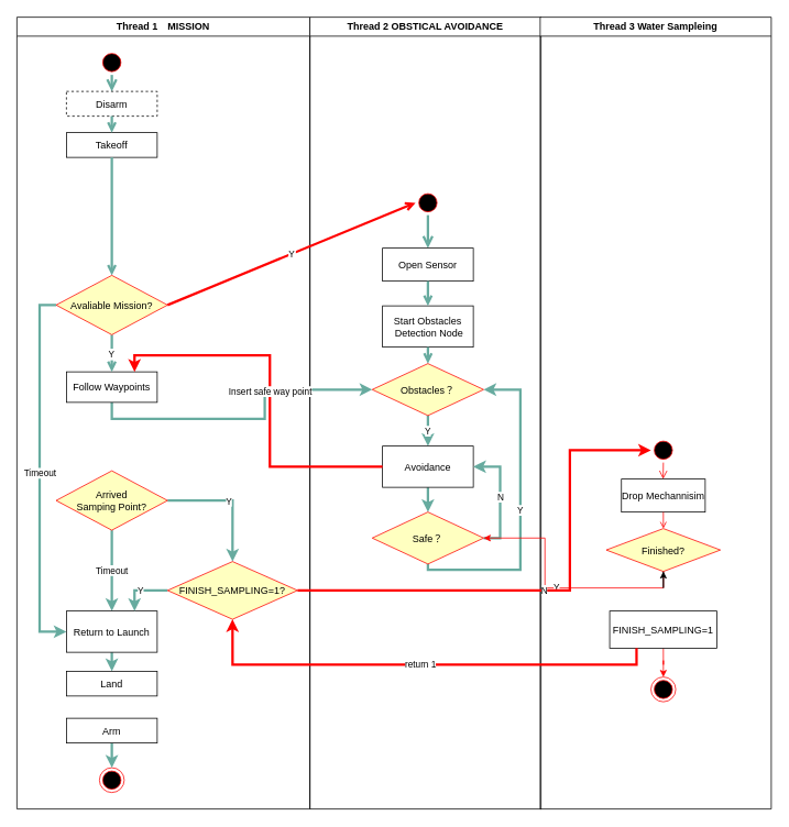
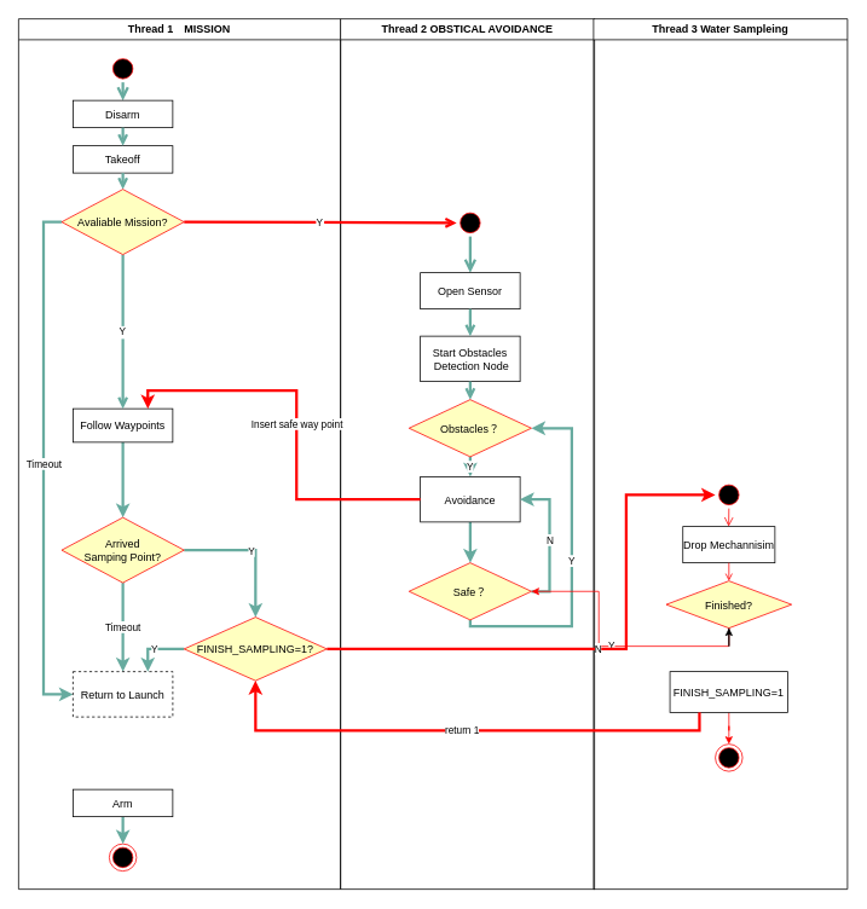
- <mxCell id="5" value="Disarm" style="dashed=1;" parent="2" vertex="1"><mxGeometry x="60" y="90" width="110" height="30" as="geometry" /></mxCell>
+ <mxCell id="5" value="Disarm" style="" parent="2" vertex="1"><mxGeometry x="60" y="90" width="110" height="30" as="geometry" /></mxCell>
- <mxCell id="13" value="Avaliable Mission?" style="rhombus;fillColor=#ffffc0;strokeColor=#ff0000;" parent="2" vertex="1"><mxGeometry x="47.5" y="313" width="135" height="72" as="geometry" /></mxCell>
+ <mxCell id="13" value="Avaliable Mission?" style="rhombus;fillColor=#ffffc0;strokeColor=#ff0000;" parent="2" vertex="1"><mxGeometry x="47.5" y="188" width="135" height="72" as="geometry" /></mxCell>
- <mxCell id="9" style="edgeStyle=orthogonalEdgeStyle;rounded=0;orthogonalLoop=1;jettySize=auto;html=1;exitX=0.5;exitY=1;exitDx=0;exitDy=0;strokeColor=#67AB9F;strokeWidth=3;" parent="2" source="10" target="34" edge="1"><mxGeometry relative="1" as="geometry" /></mxCell>
+ <mxCell id="9" style="edgeStyle=orthogonalEdgeStyle;rounded=0;orthogonalLoop=1;jettySize=auto;html=1;exitX=0.5;exitY=1;exitDx=0;exitDy=0;entryX=0.5;entryY=0;entryDx=0;entryDy=0;strokeColor=#67AB9F;strokeWidth=3;" parent="2" source="10" target="17" edge="1"><mxGeometry relative="1" as="geometry" /></mxCell>
- <mxCell id="37" value="Avoidance" style="" vertex="1" parent="26"><mxGeometry x="88" y="520" width="110" height="50" as="geometry" /></mxCell>
+ <mxCell id="37" value="Avoidance" style="" vertex="1" parent="26"><mxGeometry x="88" y="505" width="110" height="50" as="geometry" /></mxCell>
- <mxCell id="19" value="Return to Launch" style="" parent="2" vertex="1"><mxGeometry x="60" y="720" width="110" height="50" as="geometry" /></mxCell>
+ <mxCell id="19" value="Return to Launch" style="dashed=1;" parent="2" vertex="1"><mxGeometry x="60" y="720" width="110" height="50" as="geometry" /></mxCell>
- <mxCell id="18" style="edgeStyle=orthogonalEdgeStyle;rounded=0;orthogonalLoop=1;jettySize=auto;html=1;exitX=0.5;exitY=1;exitDx=0;exitDy=0;entryX=0.5;entryY=0;entryDx=0;entryDy=0;strokeColor=#67AB9F;strokeWidth=3;" parent="2" source="19" target="25" edge="1"><mxGeometry relative="1" as="geometry"><mxPoint x="115" y="780" as="targetPoint" /></mxGeometry></mxCell>
- <mxCell id="25" value="Land" style="" parent="2" vertex="1"><mxGeometry x="60" y="793" width="110" height="30" as="geometry" /></mxCell>
